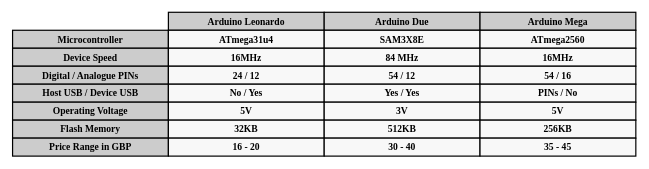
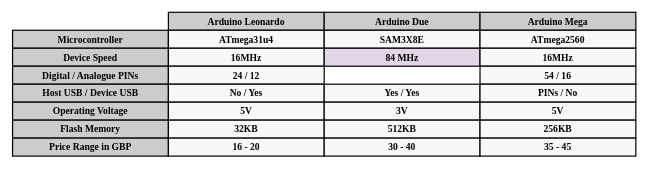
- <mxCell id="11" value="84 MHz" style="rounded=0;whiteSpace=wrap;html=1;fillColor=#F8F8F8;fontSize=16;fontFamily=Fira Code;fontSource=https%3A%2F%2Ffonts.googleapis.com%2Fcss%3Ffamily%3DFira%2BCode;fontStyle=1;strokeWidth=2;" vertex="1" parent="1"><mxGeometry x="540" y="80" width="260" height="30" as="geometry" /></mxCell>
+ <mxCell id="11" value="84 MHz" style="rounded=0;whiteSpace=wrap;html=1;fillColor=#e1d5e7;fontSize=16;fontFamily=Fira Code;fontSource=https%3A%2F%2Ffonts.googleapis.com%2Fcss%3Ffamily%3DFira%2BCode;fontStyle=1;strokeWidth=2;" vertex="1" parent="1"><mxGeometry x="540" y="80" width="260" height="30" as="geometry" /></mxCell>
- <mxCell id="15" value="54 / 12" style="rounded=0;whiteSpace=wrap;html=1;fillColor=#F8F8F8;fontSize=16;fontFamily=Fira Code;fontSource=https%3A%2F%2Ffonts.googleapis.com%2Fcss%3Ffamily%3DFira%2BCode;fontStyle=1;strokeWidth=2;" vertex="1" parent="1"><mxGeometry x="540" y="110" width="260" height="30" as="geometry" /></mxCell>
